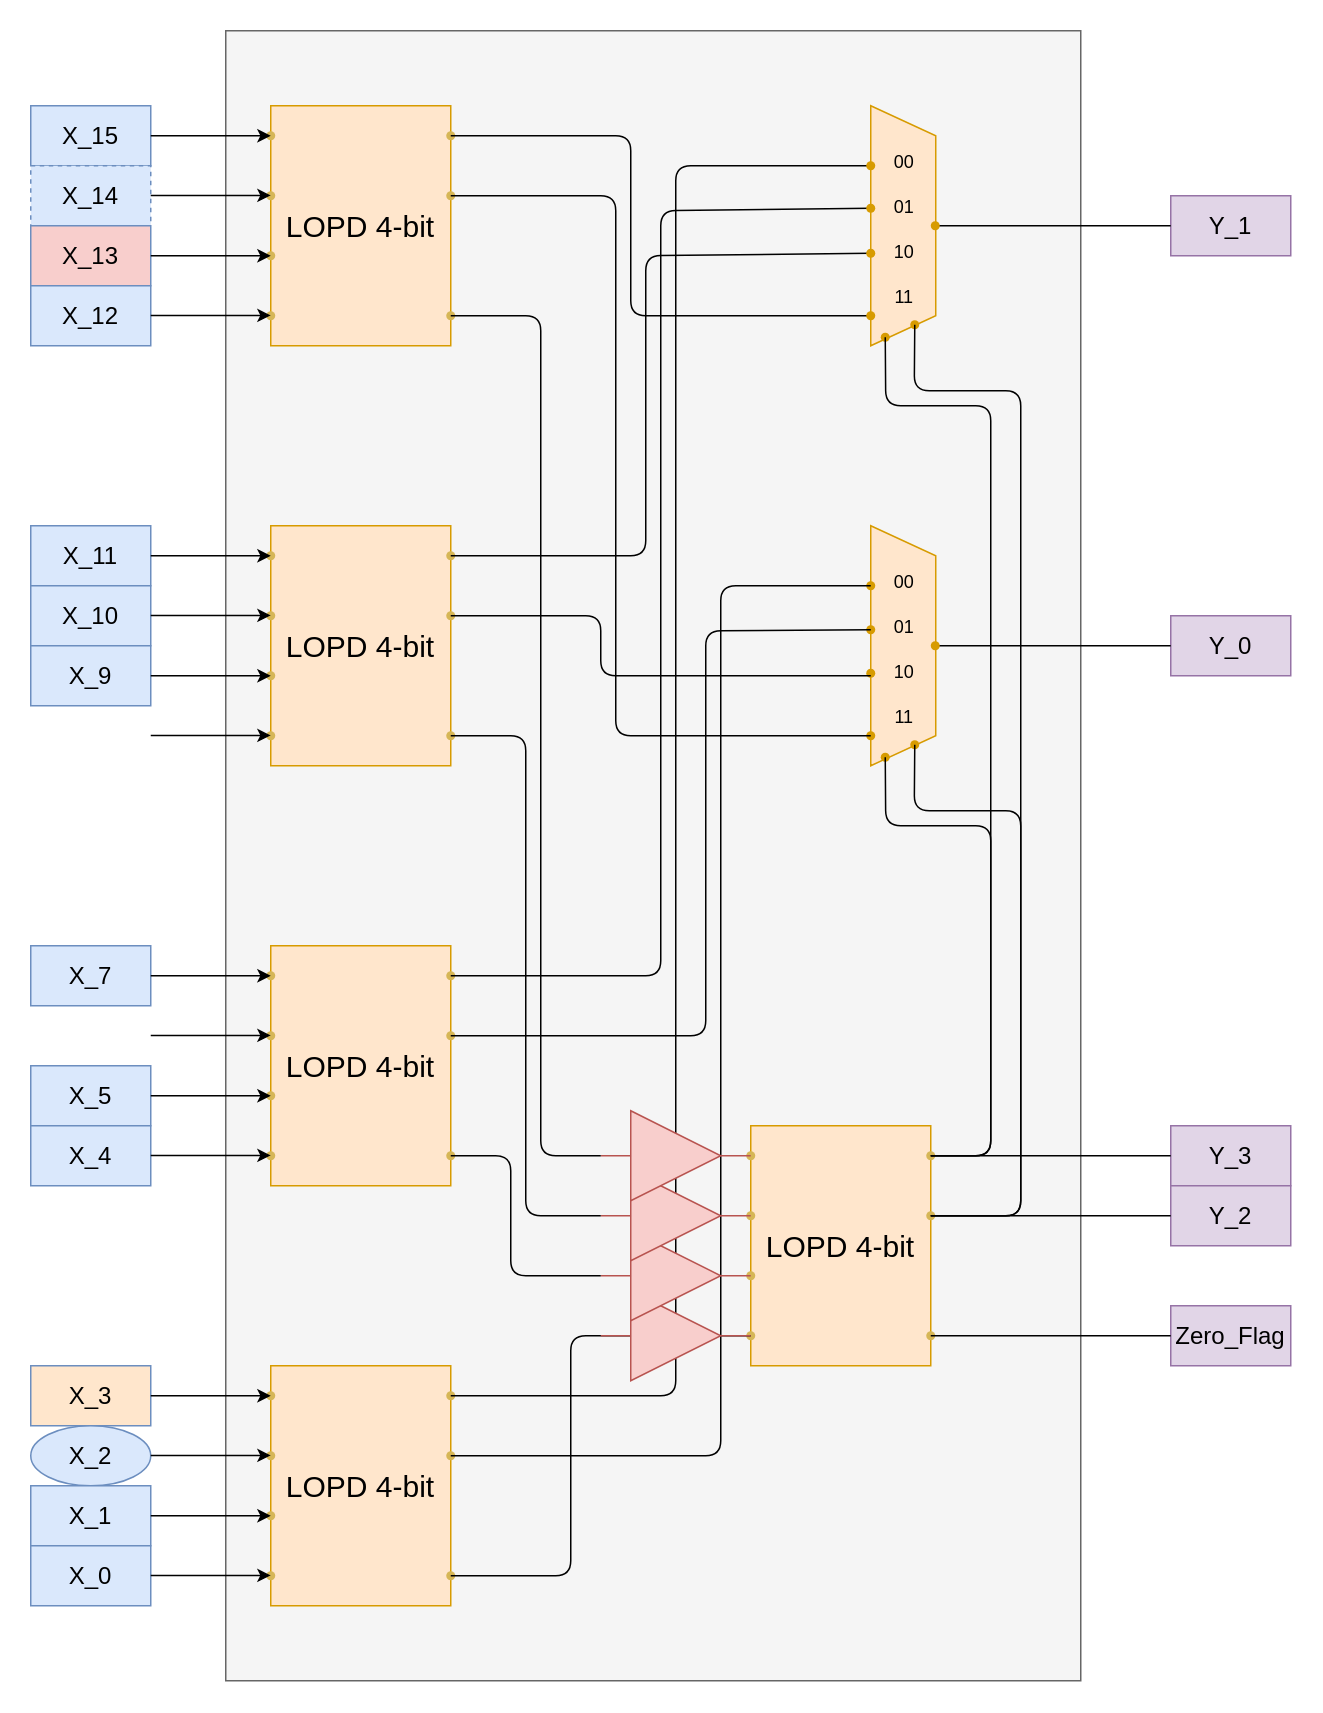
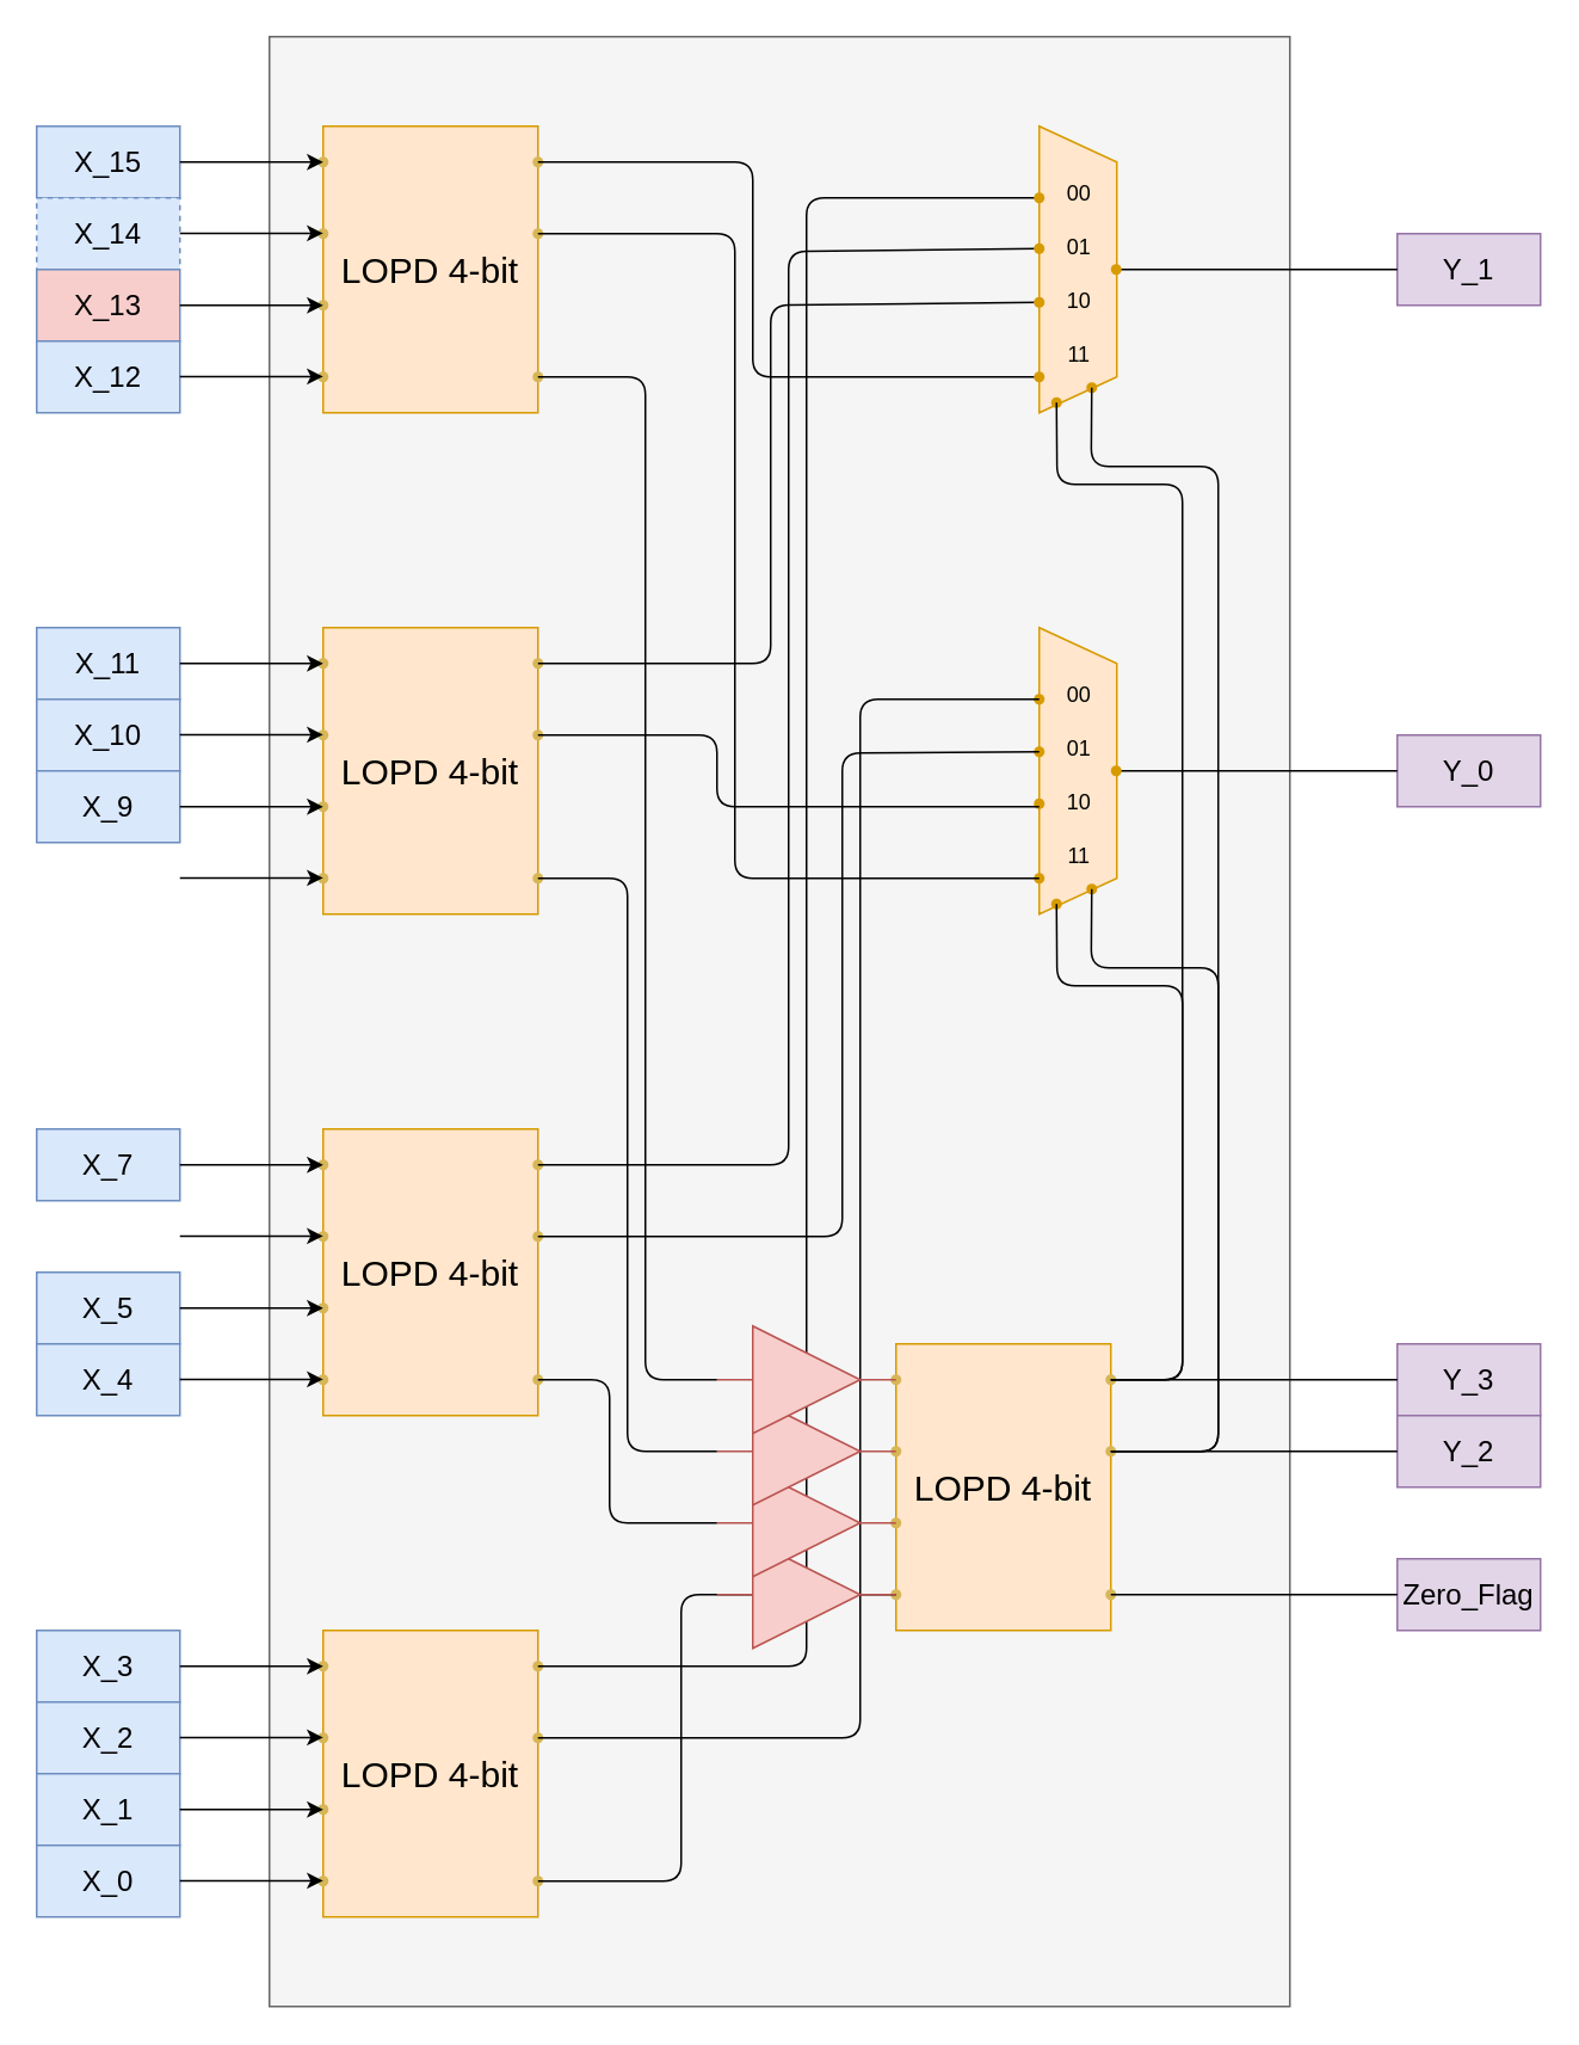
- <mxCell id="65" value="&lt;font style=&quot;font-size: 16px;&quot;&gt;X_3&lt;/font&gt;" style="whiteSpace=wrap;html=1;fillColor=#ffe6cc;strokeColor=#6c8ebf;" vertex="1" parent="55"><mxGeometry width="80" height="40" as="geometry" /></mxCell>
+ <mxCell id="65" value="&lt;font style=&quot;font-size: 16px;&quot;&gt;X_3&lt;/font&gt;" style="whiteSpace=wrap;html=1;fillColor=#dae8fc;strokeColor=#6c8ebf;" vertex="1" parent="55"><mxGeometry width="80" height="40" as="geometry" /></mxCell>
- <mxCell id="66" value="&lt;font style=&quot;font-size: 16px;&quot;&gt;X_2&lt;/font&gt;" style="ellipse;whiteSpace=wrap;html=1;fillColor=#dae8fc;strokeColor=#6c8ebf;" vertex="1" parent="55"><mxGeometry y="40" width="80" height="40" as="geometry" /></mxCell>
+ <mxCell id="66" value="&lt;font style=&quot;font-size: 16px;&quot;&gt;X_2&lt;/font&gt;" style="whiteSpace=wrap;html=1;fillColor=#dae8fc;strokeColor=#6c8ebf;" vertex="1" parent="55"><mxGeometry y="40" width="80" height="40" as="geometry" /></mxCell>
